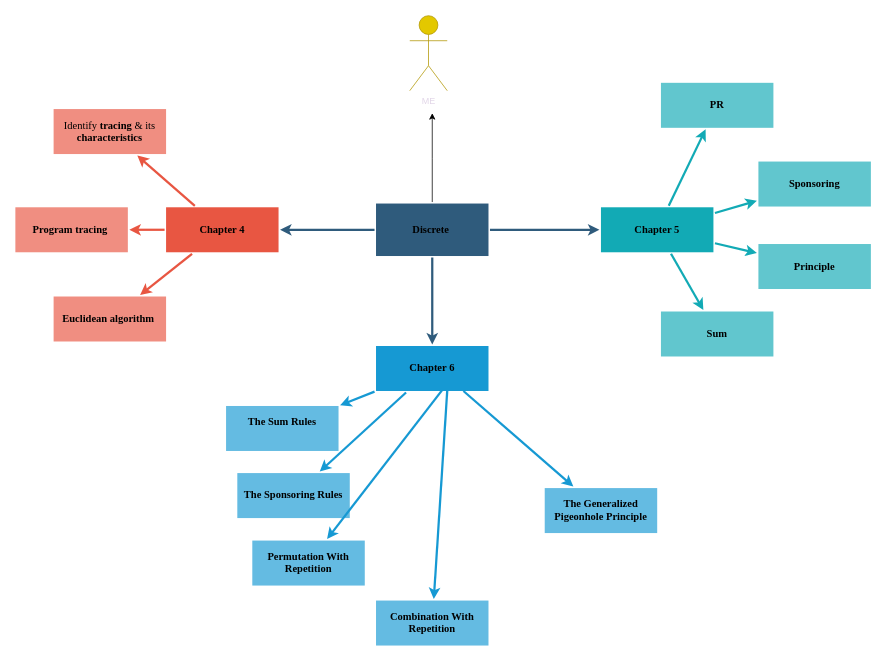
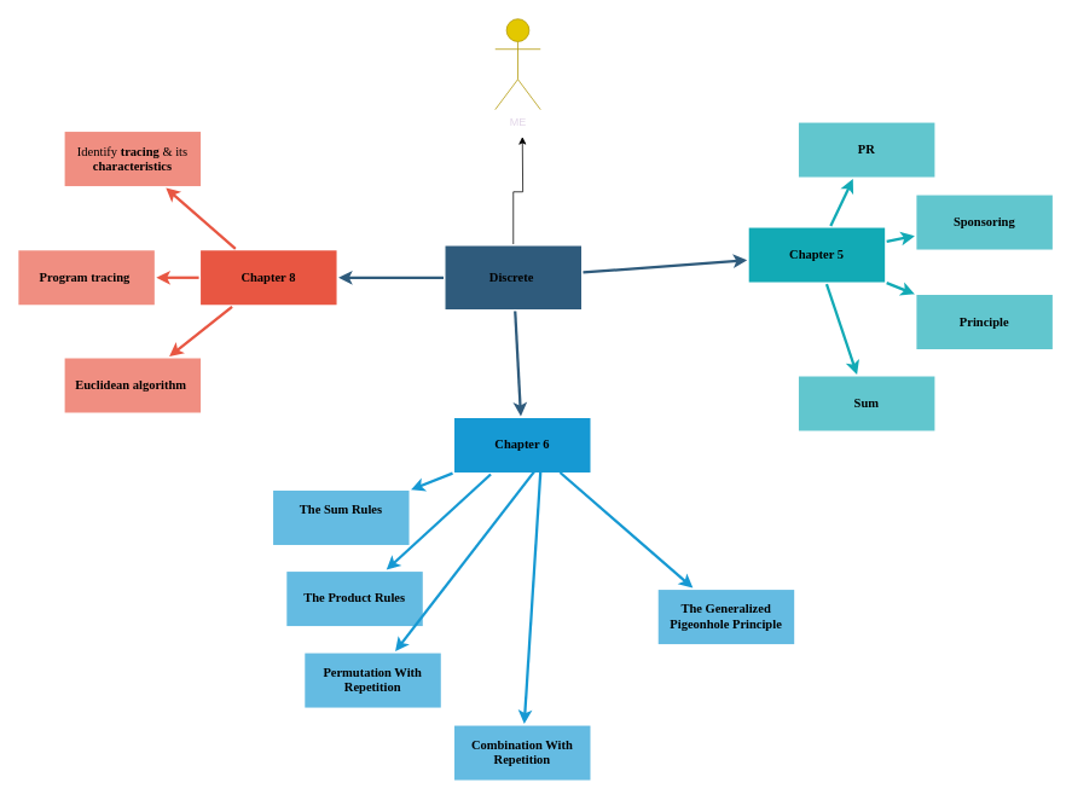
- <mxCell id="26" value="PR" style="rounded=0;whiteSpace=wrap;html=1;shadow=0;labelBackgroundColor=none;strokeColor=none;strokeWidth=3;fillColor=#61c6ce;fontFamily=Verdana;fontSize=14;fontColor=#000000;align=center;spacing=5;fontStyle=1;arcSize=7;perimeterSpacing=2;" parent="1" vertex="1"><mxGeometry x="881" y="109.5" width="150" height="60" as="geometry" /></mxCell>
+ <mxCell id="26" value="PR" style="rounded=0;whiteSpace=wrap;html=1;shadow=0;labelBackgroundColor=none;strokeColor=none;strokeWidth=3;fillColor=#61c6ce;fontFamily=Verdana;fontSize=14;fontColor=#000000;align=center;spacing=5;fontStyle=1;arcSize=7;perimeterSpacing=2;" parent="1" vertex="1"><mxGeometry x="881" y="134.5" width="150" height="60" as="geometry" /></mxCell>
- <mxCell id="10" value="Chapter 4" style="rounded=0;whiteSpace=wrap;html=1;shadow=0;labelBackgroundColor=none;strokeColor=none;strokeWidth=3;fillColor=#e85642;fontFamily=Verdana;fontSize=14;fontColor=#000000;align=center;spacing=5;fontStyle=1;arcSize=7;perimeterSpacing=2;" parent="1" vertex="1"><mxGeometry x="221" y="275.5" width="150" height="60" as="geometry" /></mxCell>
+ <mxCell id="10" value="Chapter 8" style="rounded=0;whiteSpace=wrap;html=1;shadow=0;labelBackgroundColor=none;strokeColor=none;strokeWidth=3;fillColor=#e85642;fontFamily=Verdana;fontSize=14;fontColor=#000000;align=center;spacing=5;fontStyle=1;arcSize=7;perimeterSpacing=2;" parent="1" vertex="1"><mxGeometry x="221" y="275.5" width="150" height="60" as="geometry" /></mxCell>
- <mxCell id="6" value="Discrete&amp;nbsp;" style="rounded=0;whiteSpace=wrap;html=1;shadow=0;labelBackgroundColor=none;strokeColor=none;strokeWidth=3;fillColor=#2F5B7C;fontFamily=Verdana;fontSize=14;fontColor=#000000;align=center;fontStyle=1;spacing=5;arcSize=7;perimeterSpacing=2;" parent="1" vertex="1"><mxGeometry x="501" y="270.5" width="150" height="70" as="geometry" /></mxCell>
+ <mxCell id="6" value="Discrete&amp;nbsp;" style="rounded=0;whiteSpace=wrap;html=1;shadow=0;labelBackgroundColor=none;strokeColor=none;strokeWidth=3;fillColor=#2F5B7C;fontFamily=Verdana;fontSize=14;fontColor=#000000;align=center;fontStyle=1;spacing=5;arcSize=7;perimeterSpacing=2;" parent="1" vertex="1"><mxGeometry x="491" y="270.5" width="150" height="70" as="geometry" /></mxCell>
- <mxCell id="19" value="Chapter 5" style="rounded=0;whiteSpace=wrap;html=1;shadow=0;labelBackgroundColor=none;strokeColor=none;strokeWidth=3;fillColor=#12aab5;fontFamily=Verdana;fontSize=14;fontColor=#000000;align=center;spacing=5;fontStyle=1;arcSize=7;perimeterSpacing=2;" parent="1" vertex="1"><mxGeometry x="801" y="275.5" width="150" height="60" as="geometry" /></mxCell>
+ <mxCell id="19" value="Chapter 5" style="rounded=0;whiteSpace=wrap;html=1;shadow=0;labelBackgroundColor=none;strokeColor=none;strokeWidth=3;fillColor=#12aab5;fontFamily=Verdana;fontSize=14;fontColor=#000000;align=center;spacing=5;fontStyle=1;arcSize=7;perimeterSpacing=2;" parent="1" vertex="1"><mxGeometry x="826" y="250.5" width="150" height="60" as="geometry" /></mxCell>
- <mxCell id="17" value="The Sponsoring Rules" style="rounded=0;whiteSpace=wrap;html=1;shadow=0;labelBackgroundColor=none;strokeColor=none;strokeWidth=3;fillColor=#64bbe2;fontFamily=Verdana;fontSize=14;fontColor=#000000;align=center;spacing=5;arcSize=7;perimeterSpacing=2;fontStyle=1;" parent="1" vertex="1"><mxGeometry x="316" y="630" width="150" height="60" as="geometry" /></mxCell>
+ <mxCell id="17" value="The Product Rules" style="rounded=0;whiteSpace=wrap;html=1;shadow=0;labelBackgroundColor=none;strokeColor=none;strokeWidth=3;fillColor=#64bbe2;fontFamily=Verdana;fontSize=14;fontColor=#000000;align=center;spacing=5;arcSize=7;perimeterSpacing=2;fontStyle=1;" parent="1" vertex="1"><mxGeometry x="316" y="630" width="150" height="60" as="geometry" /></mxCell>
